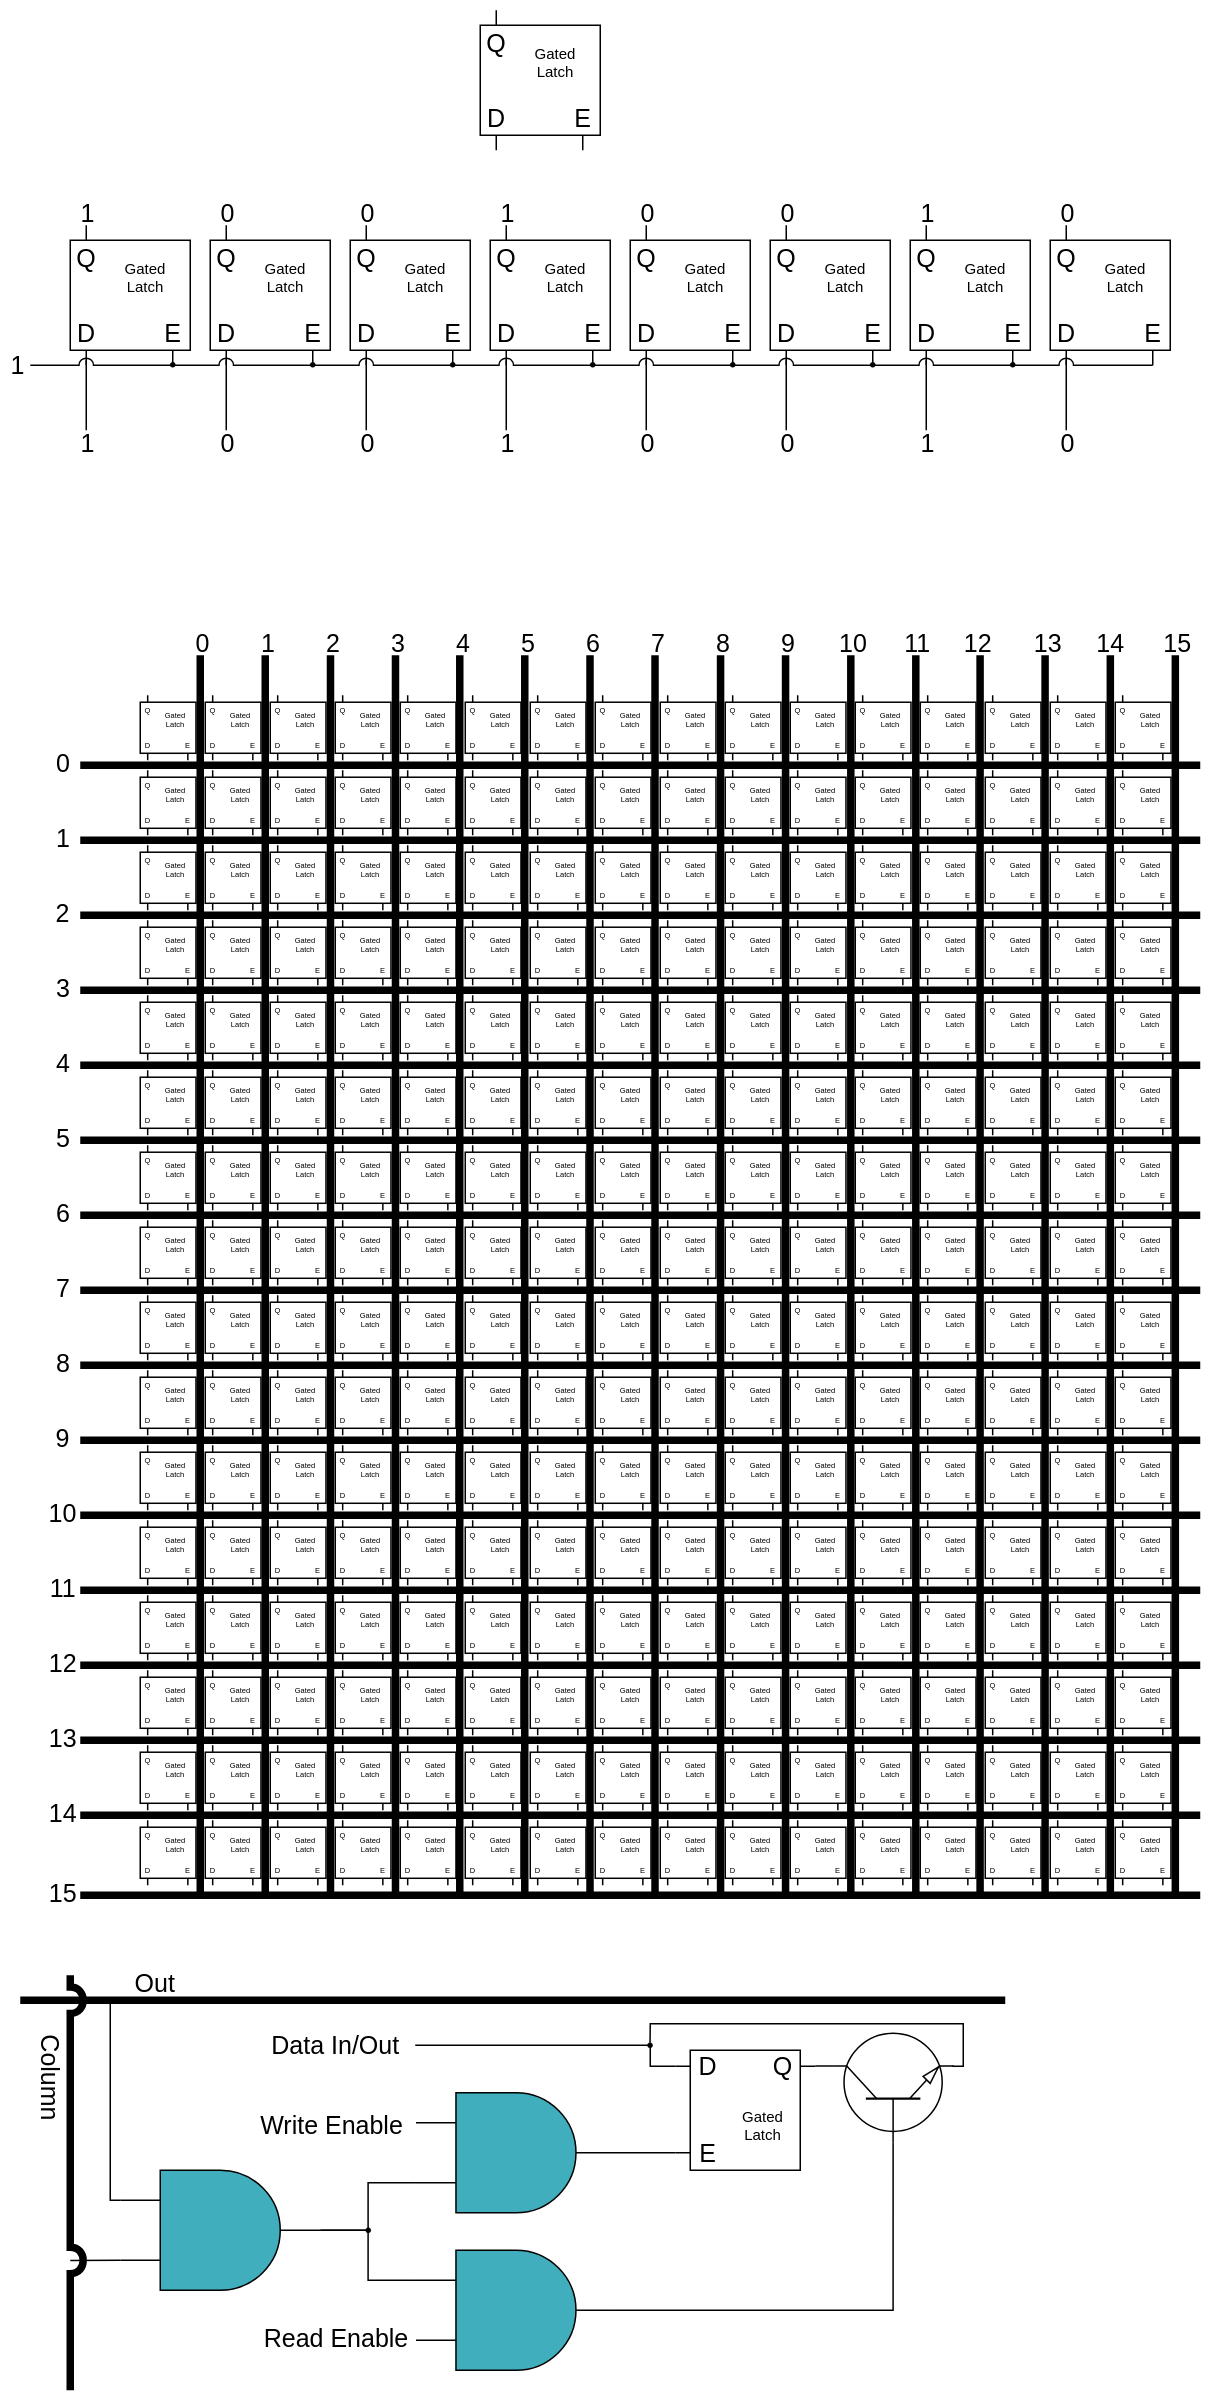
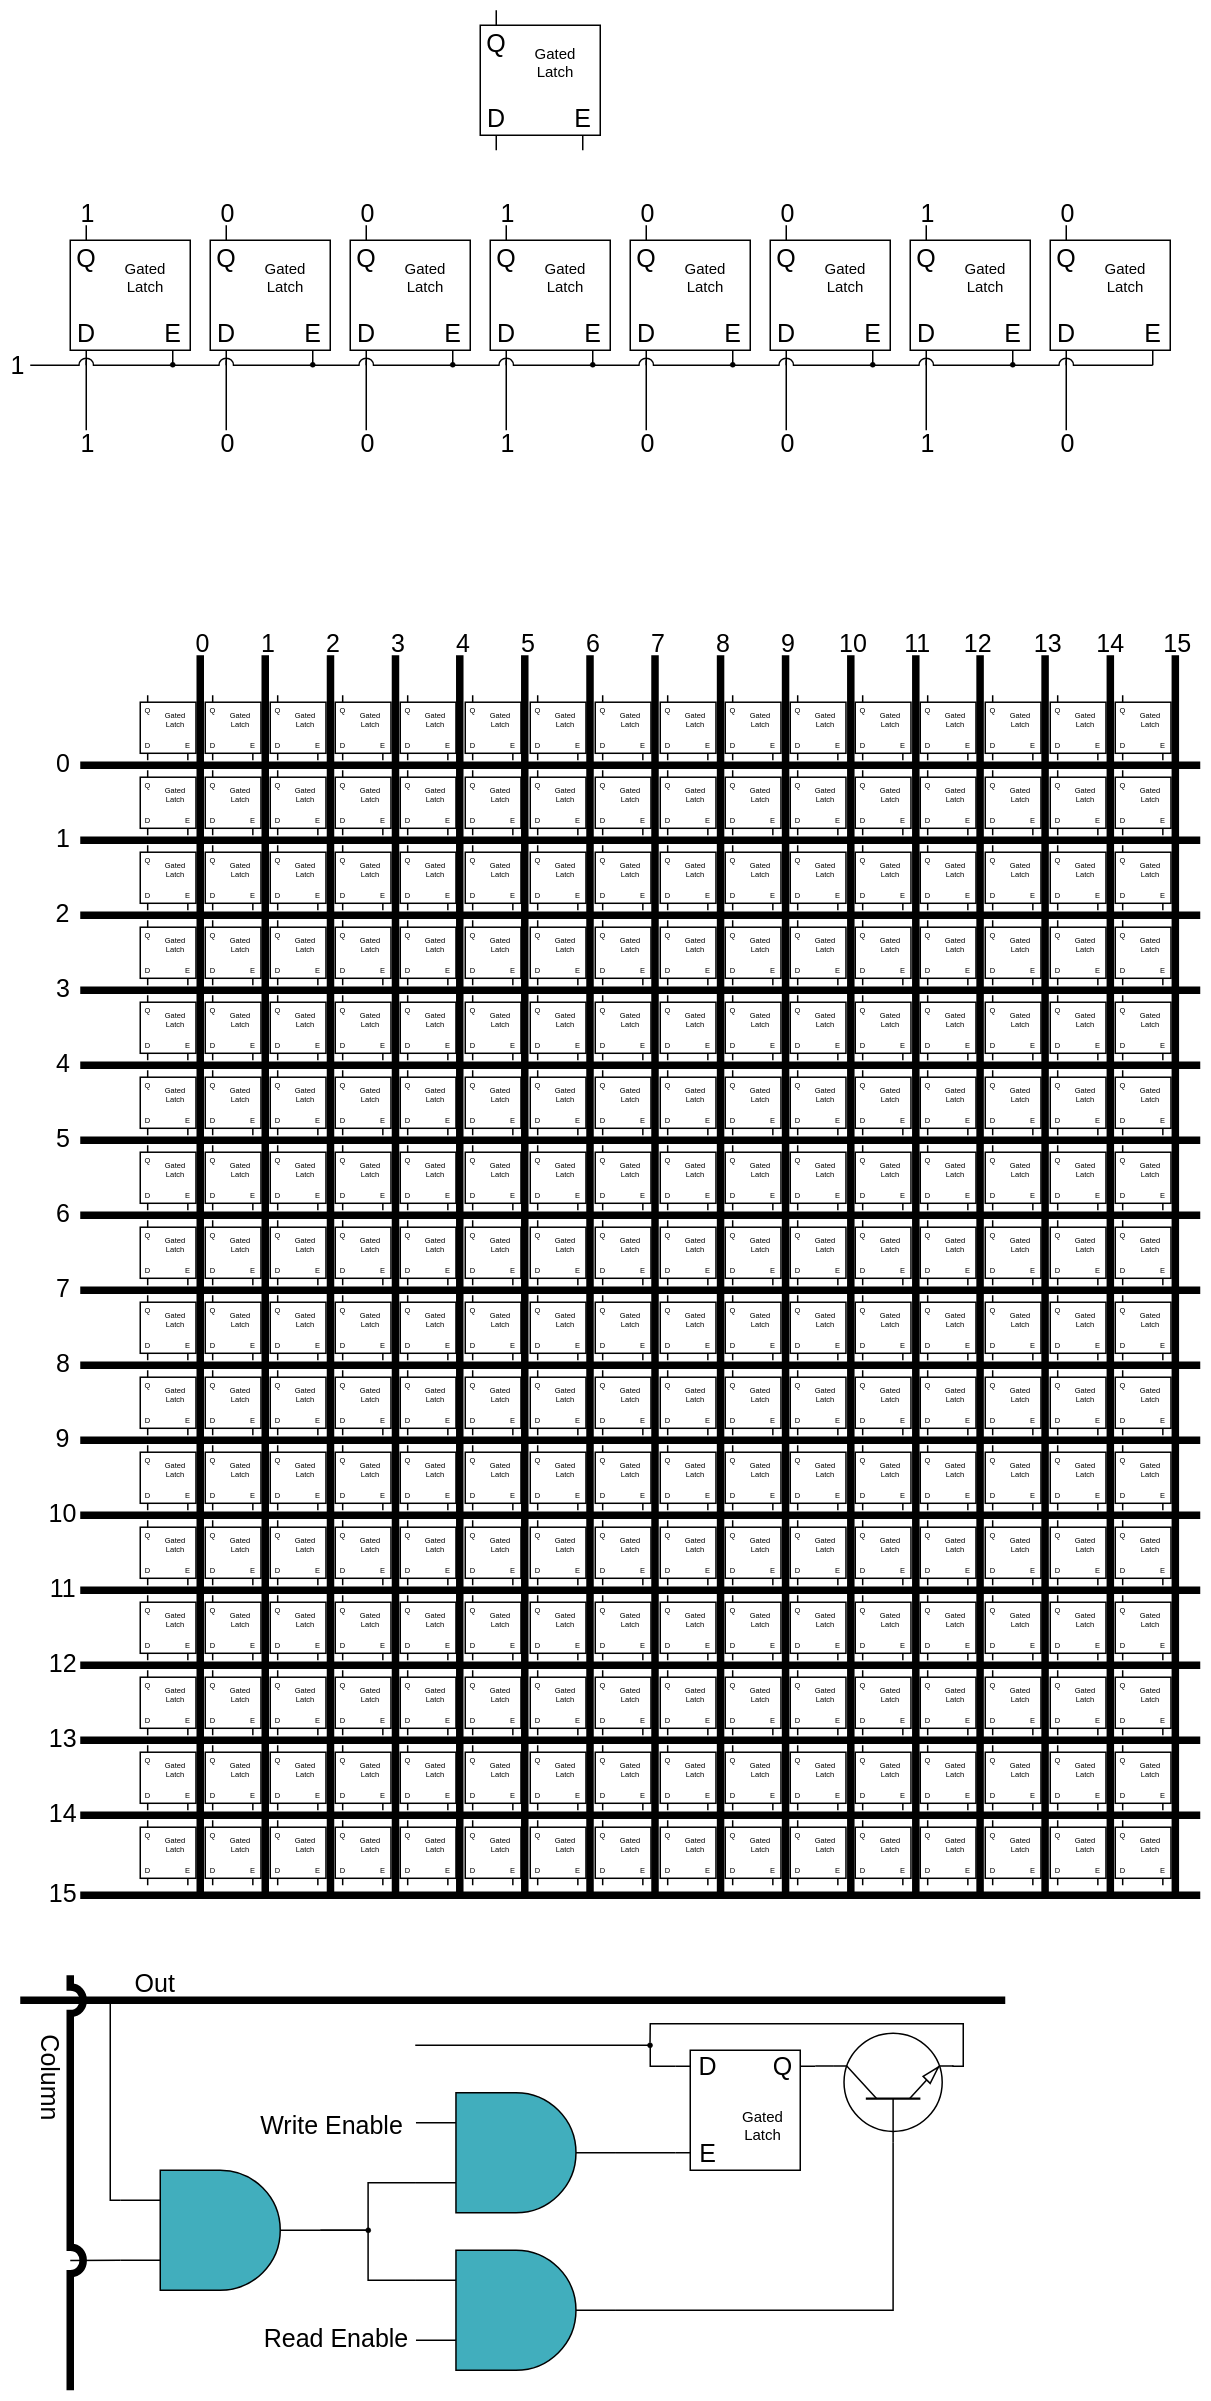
- <mxCell id="2516" value="&lt;font style=&quot;font-size: 50px&quot;&gt;Data In/Out&lt;br&gt;&lt;/font&gt;" style="text;html=1;strokeColor=none;fillColor=none;align=center;verticalAlign=middle;whiteSpace=wrap;rounded=0;" vertex="1" parent="1"><mxGeometry x="530" y="4075" width="281.43" height="30" as="geometry" /></mxCell>
